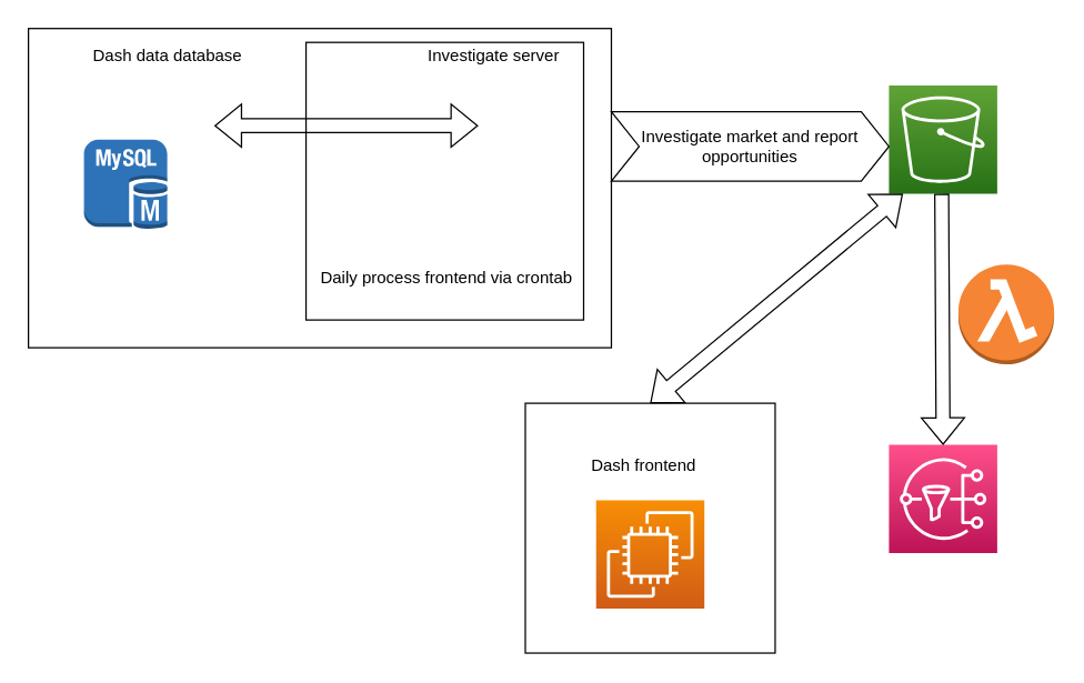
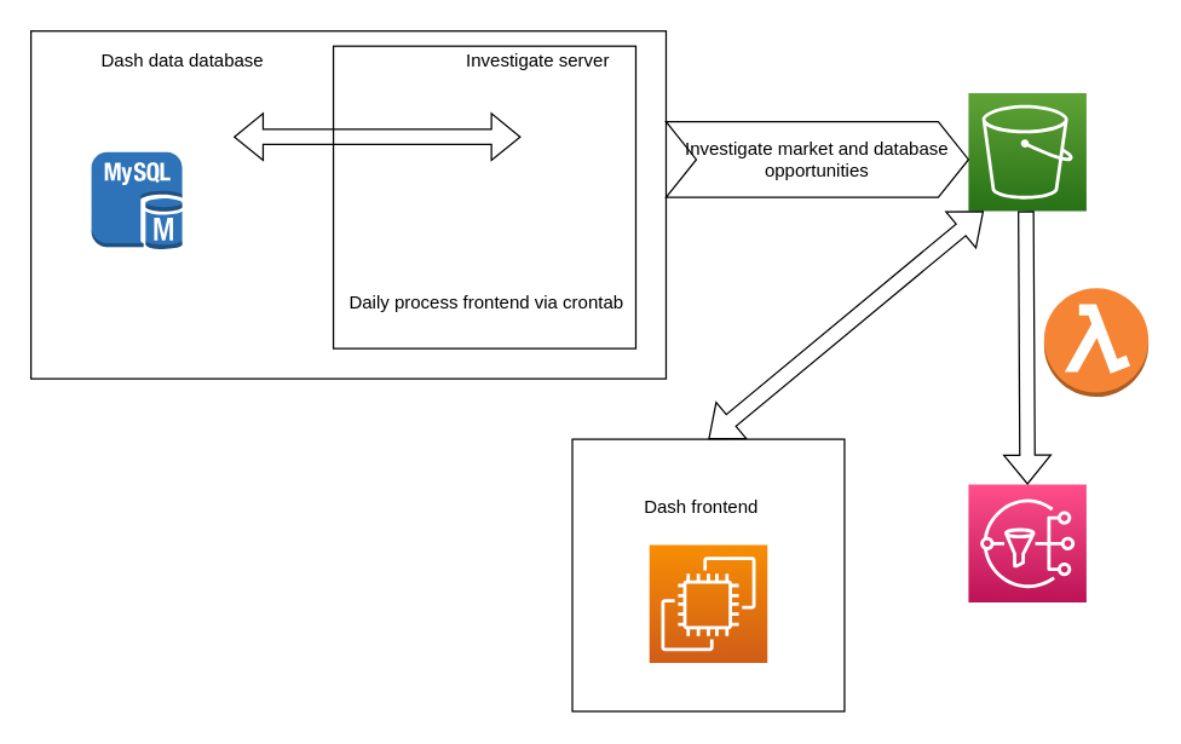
- <mxCell id="15" value="Investigate market and report opportunities" style="shape=step;perimeter=stepPerimeter;whiteSpace=wrap;html=1;fixedSize=1;" vertex="1" parent="1"><mxGeometry x="440" y="80" width="200" height="50" as="geometry" /></mxCell>
+ <mxCell id="15" value="Investigate market and database opportunities" style="shape=step;perimeter=stepPerimeter;whiteSpace=wrap;html=1;fixedSize=1;" vertex="1" parent="1"><mxGeometry x="440" y="80" width="200" height="50" as="geometry" /></mxCell>
